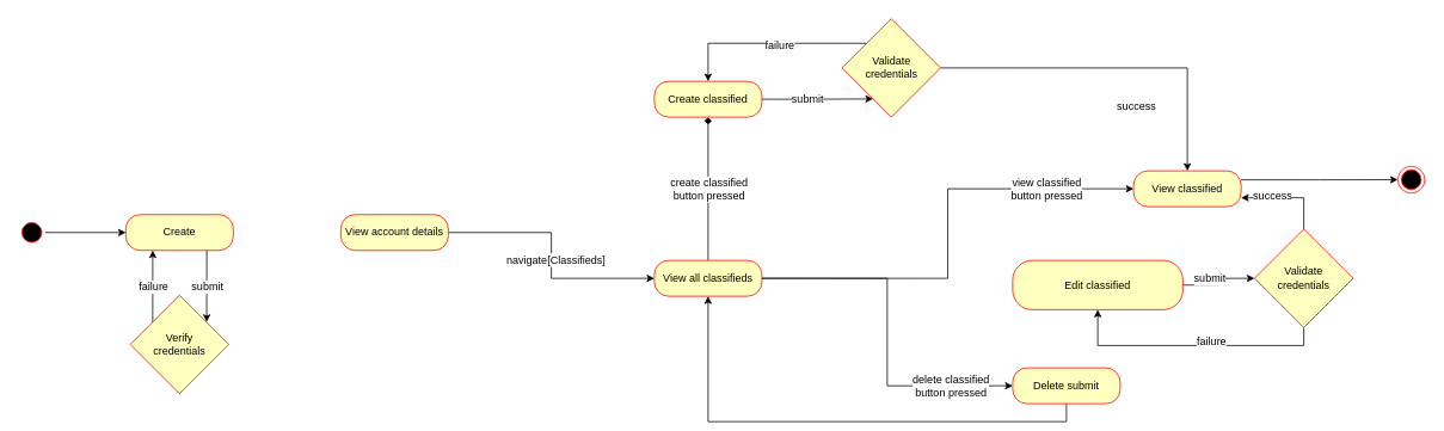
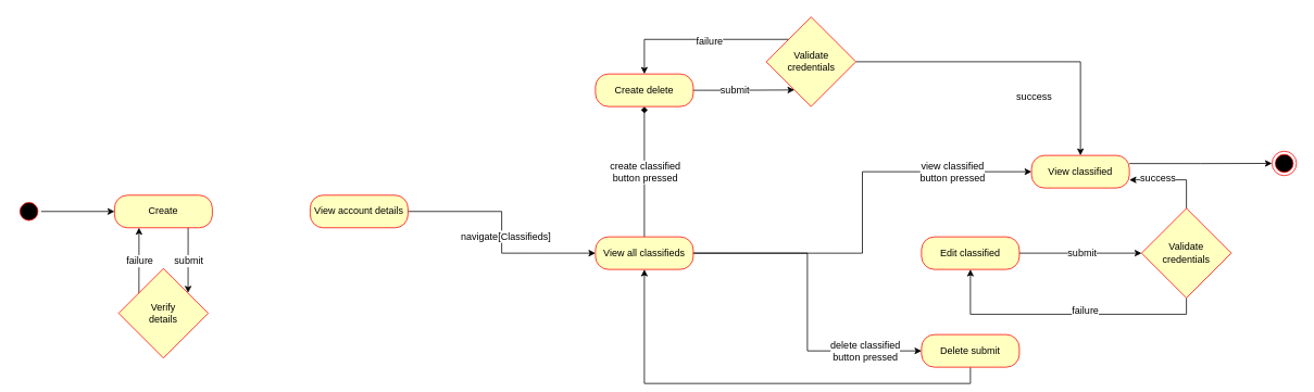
- <mxCell id="22" value="Create classified" style="rounded=1;whiteSpace=wrap;html=1;arcSize=40;fontColor=#000000;fillColor=#ffffc0;strokeColor=#ff0000;" vertex="1" parent="1"><mxGeometry x="730" y="90.167" width="120" height="40" as="geometry" /></mxCell>
+ <mxCell id="22" value="Create delete" style="rounded=1;whiteSpace=wrap;html=1;arcSize=40;fontColor=#000000;fillColor=#ffffc0;strokeColor=#ff0000;" vertex="1" parent="1"><mxGeometry x="730" y="90.167" width="120" height="40" as="geometry" /></mxCell>
- <mxCell id="25" value="Edit classified" style="rounded=1;whiteSpace=wrap;html=1;arcSize=40;fontColor=#000000;fillColor=#ffffc0;strokeColor=#ff0000;" vertex="1" parent="1"><mxGeometry x="1130" y="290.167" width="190" height="55" as="geometry" /></mxCell>
+ <mxCell id="25" value="Edit classified" style="rounded=1;whiteSpace=wrap;html=1;arcSize=40;fontColor=#000000;fillColor=#ffffc0;strokeColor=#ff0000;" vertex="1" parent="1"><mxGeometry x="1130" y="290.167" width="120" height="40" as="geometry" /></mxCell>
- <mxCell id="9" value="Verify&lt;br&gt;credentials" style="rhombus;whiteSpace=wrap;html=1;fillColor=#ffffc0;strokeColor=#ff0000;" vertex="1" parent="1"><mxGeometry x="145" y="329" width="110" height="110" as="geometry" /></mxCell>
+ <mxCell id="9" value="Verify&lt;br&gt;details" style="rhombus;whiteSpace=wrap;html=1;fillColor=#ffffc0;strokeColor=#ff0000;" vertex="1" parent="1"><mxGeometry x="145" y="329" width="110" height="110" as="geometry" /></mxCell>
